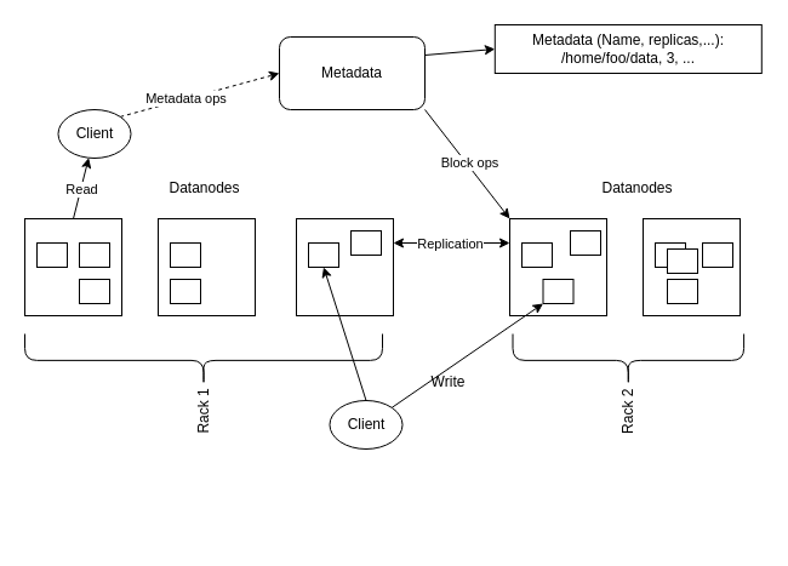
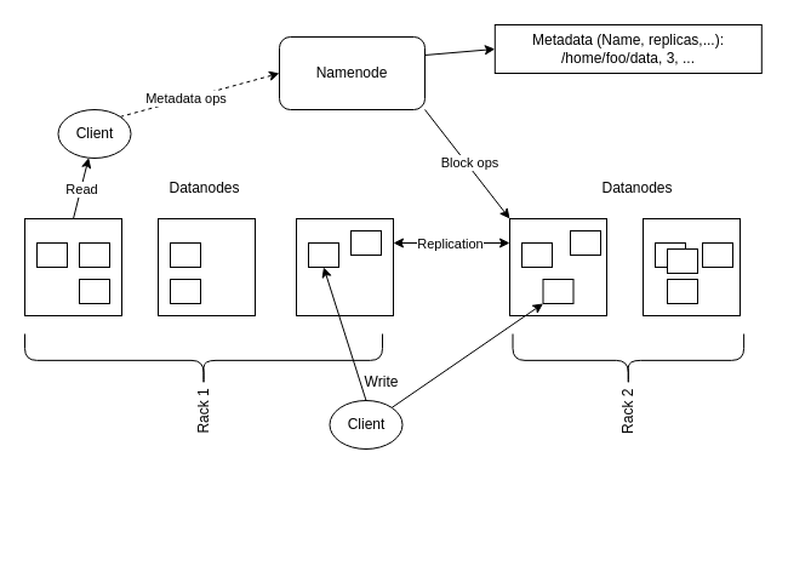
- <mxCell id="7" value="Metadata" style="rounded=1;whiteSpace=wrap;html=1;" vertex="1" parent="1"><mxGeometry x="230" y="30" width="120" height="60" as="geometry" /></mxCell>
+ <mxCell id="7" value="Namenode" style="rounded=1;whiteSpace=wrap;html=1;" vertex="1" parent="1"><mxGeometry x="230" y="30" width="120" height="60" as="geometry" /></mxCell>
- <mxCell id="38" value="Write" style="text;html=1;align=center;verticalAlign=middle;resizable=0;points=[];autosize=1;strokeColor=none;fillColor=none;" vertex="1" parent="1"><mxGeometry x="344" y="300" width="50" height="30" as="geometry" /></mxCell>
+ <mxCell id="38" value="Write" style="text;html=1;align=center;verticalAlign=middle;resizable=0;points=[];autosize=1;strokeColor=none;fillColor=none;" vertex="1" parent="1"><mxGeometry x="289" y="300" width="50" height="30" as="geometry" /></mxCell>
